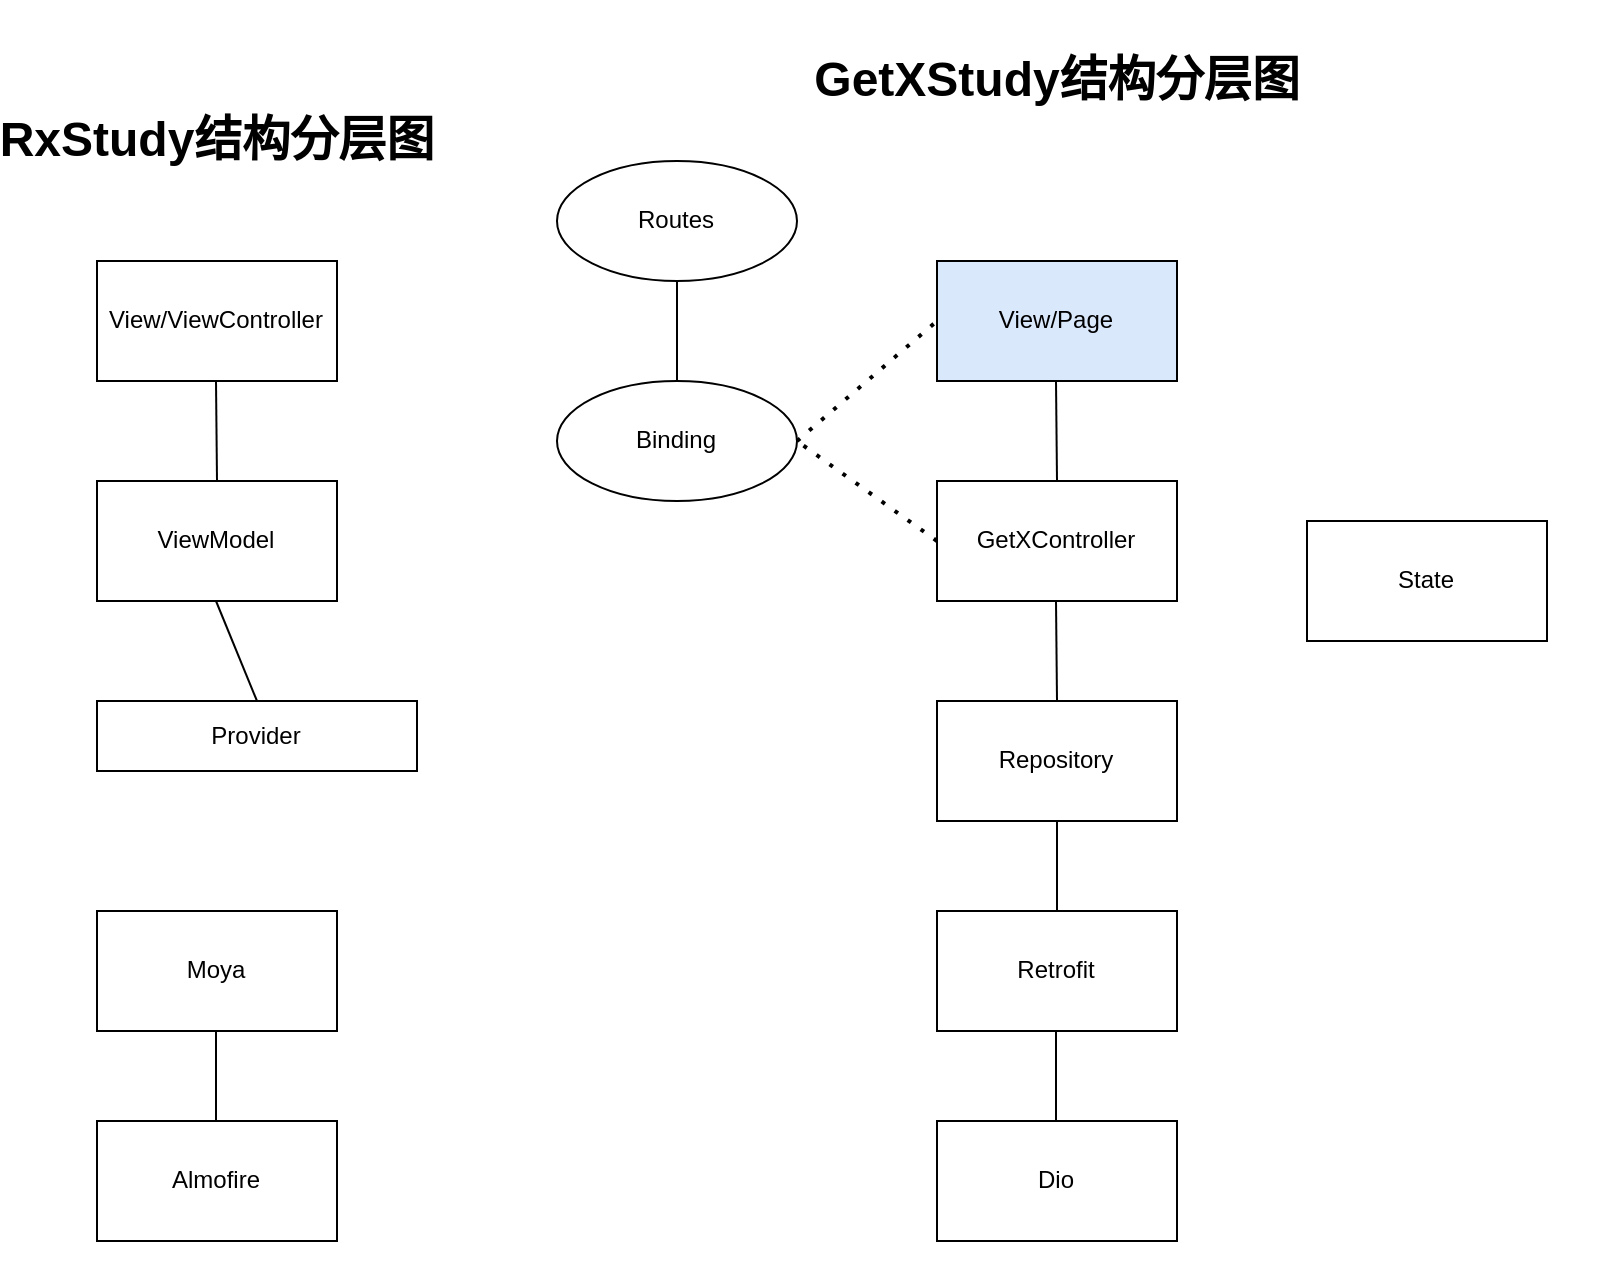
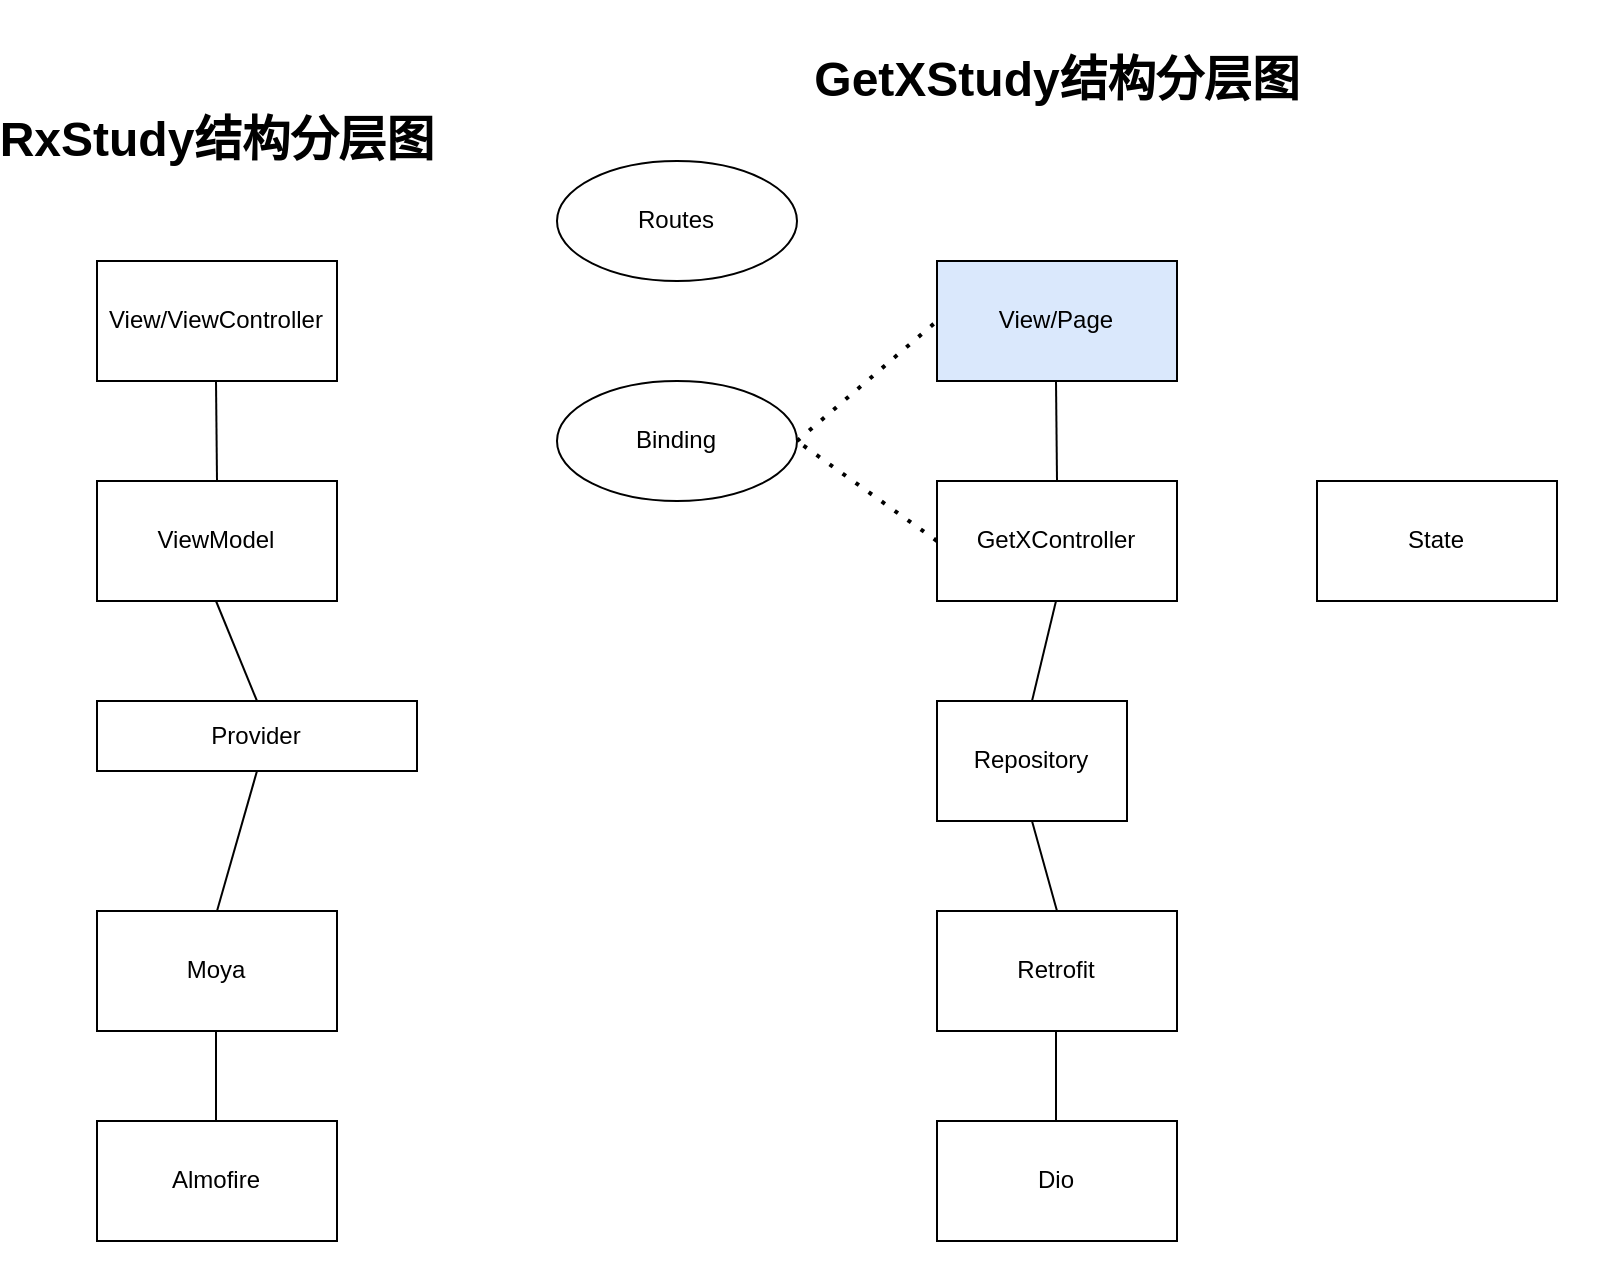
- <mxCell id="21" value="" style="endArrow=none;html=1;rounded=0;exitX=0.5;exitY=0;exitDx=0;exitDy=0;entryX=0.5;entryY=1;entryDx=0;entryDy=0;" parent="1" source="17" target="20" edge="1"><mxGeometry width="50" height="50" relative="1" as="geometry"><mxPoint x="360" y="220" as="sourcePoint" /><mxPoint x="410" y="170" as="targetPoint" /></mxGeometry></mxCell>
- <mxCell id="16" value="State" style="rounded=0;whiteSpace=wrap;html=1;" parent="1" vertex="1"><mxGeometry x="625" y="260" width="120" height="60" as="geometry" /></mxCell>
+ <mxCell id="16" value="State" style="rounded=0;whiteSpace=wrap;html=1;" parent="1" vertex="1"><mxGeometry x="630" y="240" width="120" height="60" as="geometry" /></mxCell>
- <mxCell id="11" value="Repository" style="rounded=0;whiteSpace=wrap;html=1;" parent="1" vertex="1"><mxGeometry x="440" y="350" width="120" height="60" as="geometry" /></mxCell>
+ <mxCell id="11" value="Repository" style="rounded=0;whiteSpace=wrap;html=1;" parent="1" vertex="1"><mxGeometry x="440" y="350" width="95" height="60" as="geometry" /></mxCell>
+ <mxCell id="6" value="" style="endArrow=none;html=1;rounded=0;exitX=0.5;exitY=0;exitDx=0;exitDy=0;entryX=0.5;entryY=1;entryDx=0;entryDy=0;" parent="1" source="5" target="4" edge="1"><mxGeometry width="50" height="50" relative="1" as="geometry"><mxPoint x="130" y="350" as="sourcePoint" /><mxPoint x="180" y="300" as="targetPoint" /></mxGeometry></mxCell>
